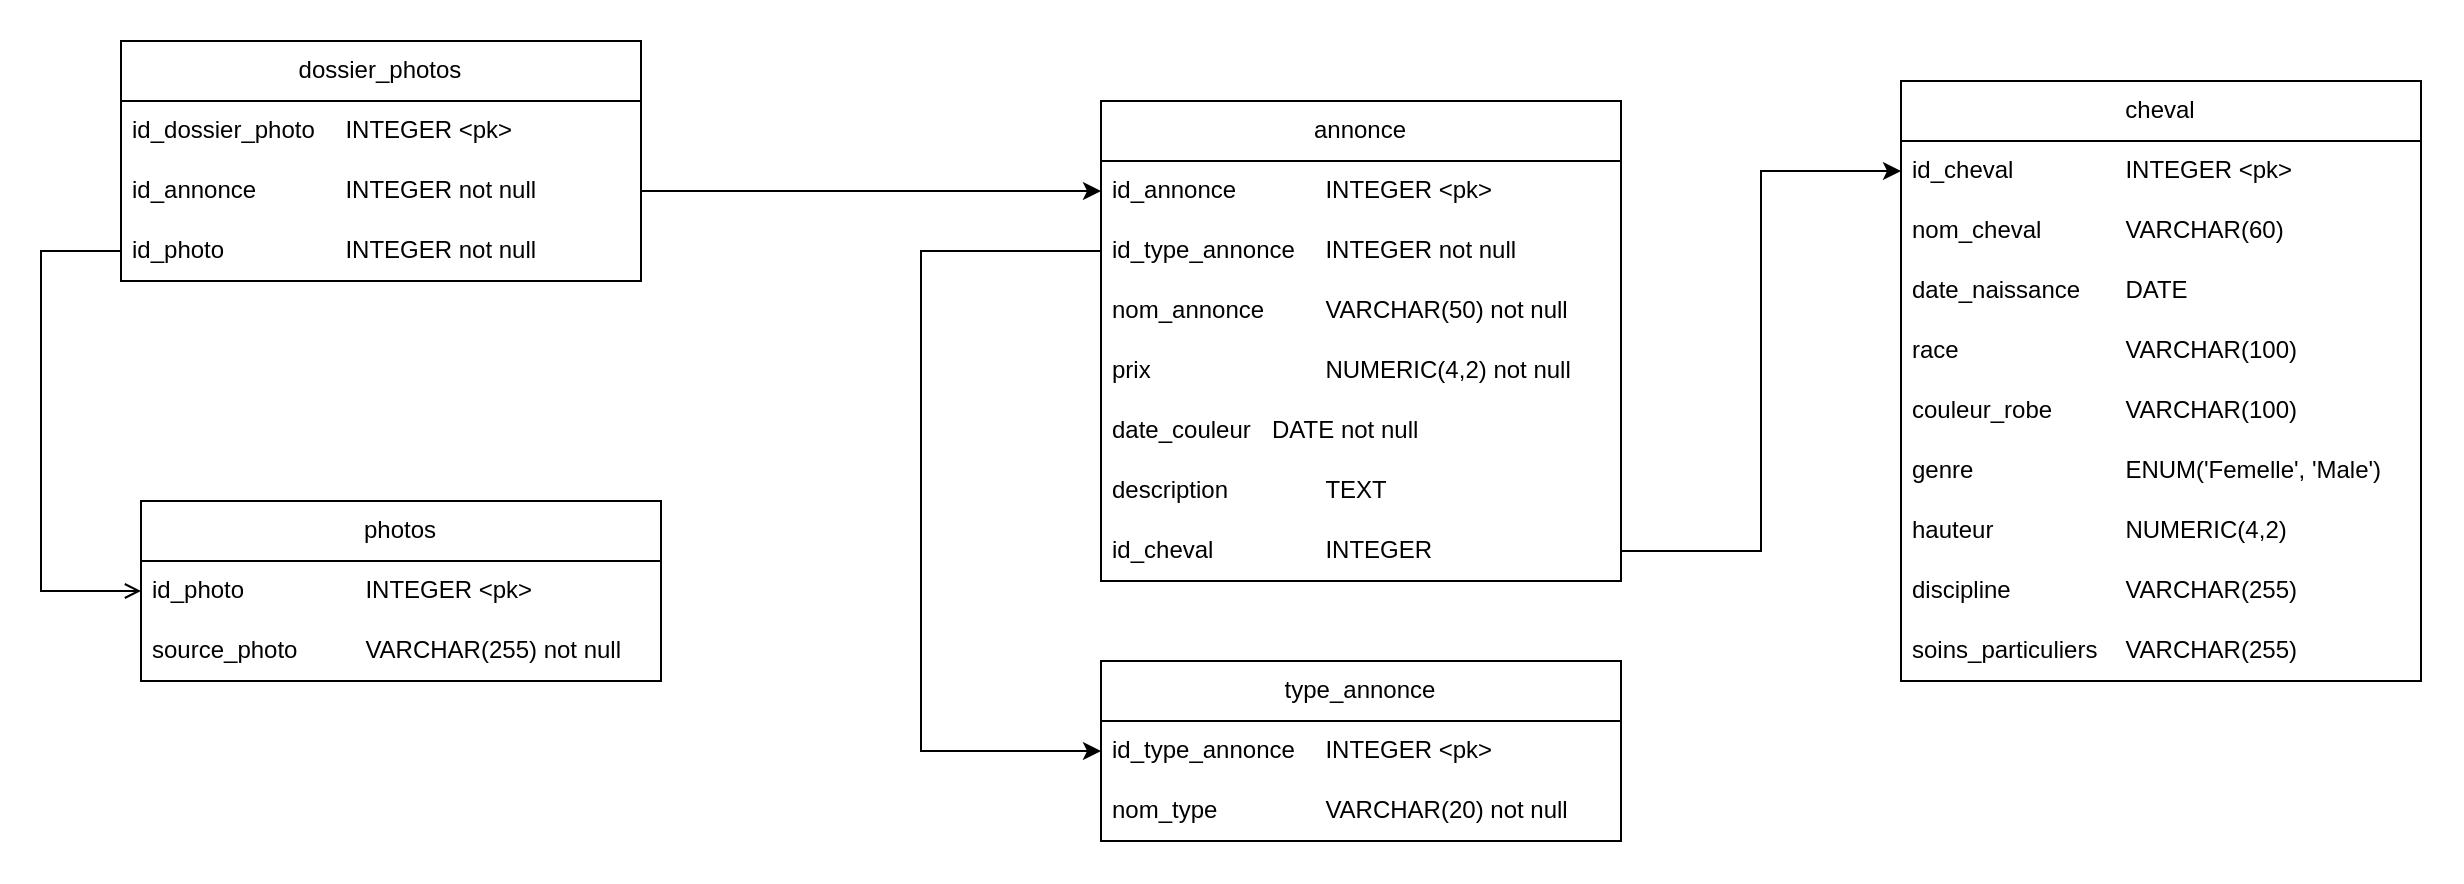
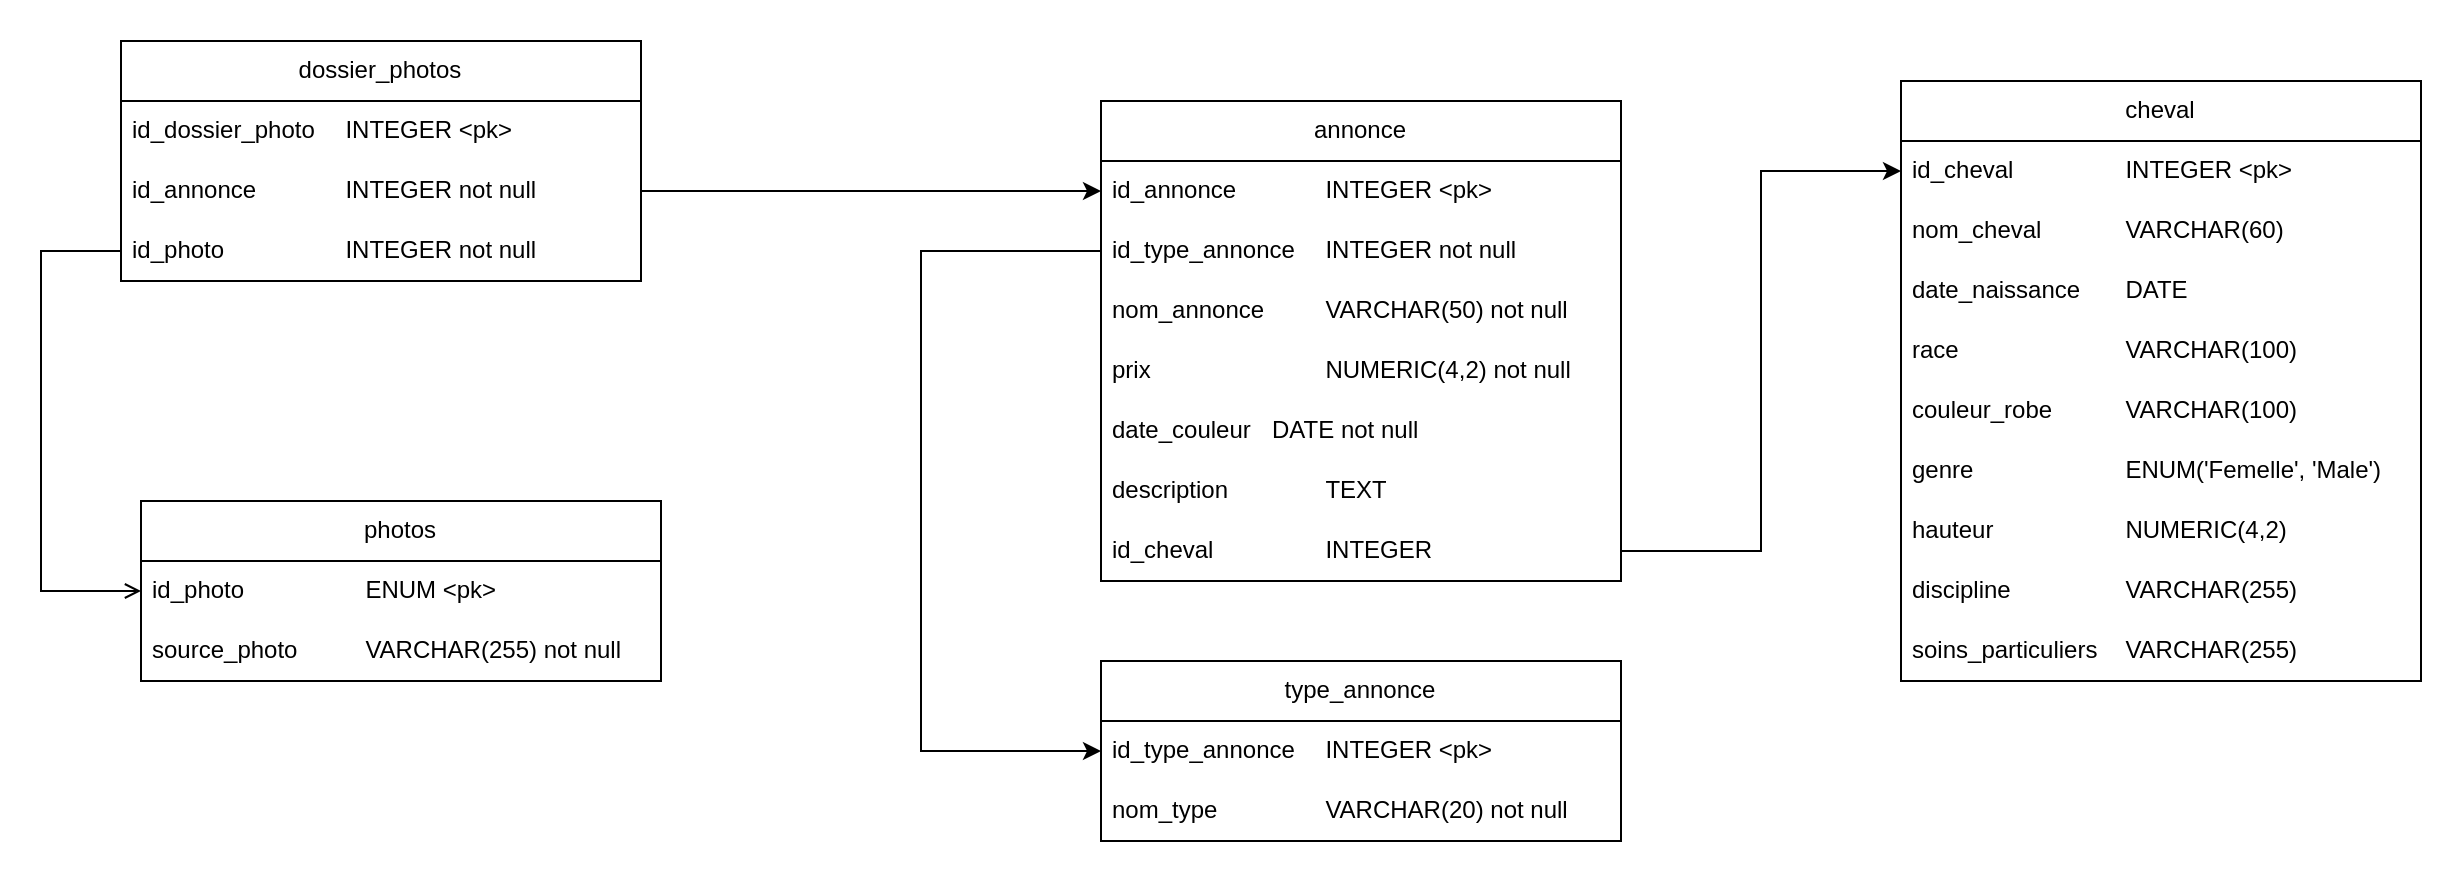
- <mxCell id="11" value="id_photo&lt;span style=&quot;white-space: pre;&quot;&gt;&#09;&lt;/span&gt;&lt;span style=&quot;white-space: pre;&quot;&gt;&#09;&lt;/span&gt;&lt;span style=&quot;white-space: pre;&quot;&gt;&#09;&lt;/span&gt;INTEGER &amp;lt;pk&amp;gt;" style="text;strokeColor=none;fillColor=none;align=left;verticalAlign=middle;spacingLeft=4;spacingRight=4;overflow=hidden;points=[[0,0.5],[1,0.5]];portConstraint=eastwest;rotatable=0;whiteSpace=wrap;html=1;" vertex="1" parent="10"><mxGeometry y="30" width="260" height="30" as="geometry" /></mxCell>
+ <mxCell id="11" value="id_photo&lt;span style=&quot;white-space: pre;&quot;&gt;&#09;&lt;/span&gt;&lt;span style=&quot;white-space: pre;&quot;&gt;&#09;&lt;/span&gt;&lt;span style=&quot;white-space: pre;&quot;&gt;&#09;&lt;/span&gt;ENUM &amp;lt;pk&amp;gt;" style="text;strokeColor=none;fillColor=none;align=left;verticalAlign=middle;spacingLeft=4;spacingRight=4;overflow=hidden;points=[[0,0.5],[1,0.5]];portConstraint=eastwest;rotatable=0;whiteSpace=wrap;html=1;" vertex="1" parent="10"><mxGeometry y="30" width="260" height="30" as="geometry" /></mxCell>
